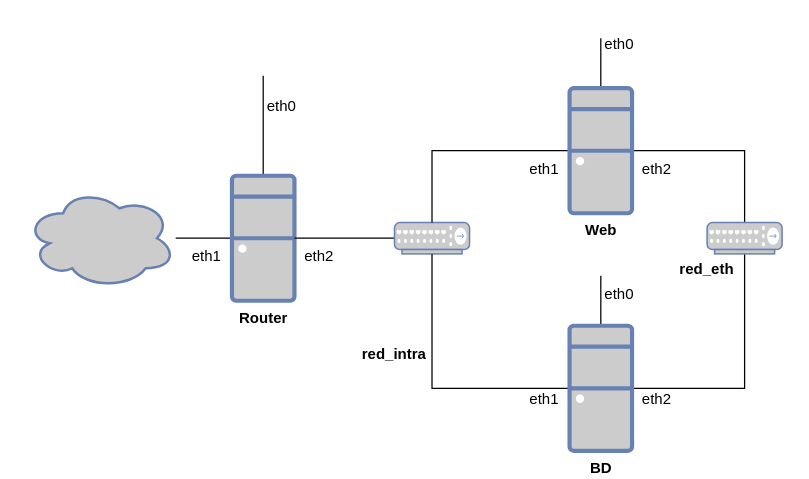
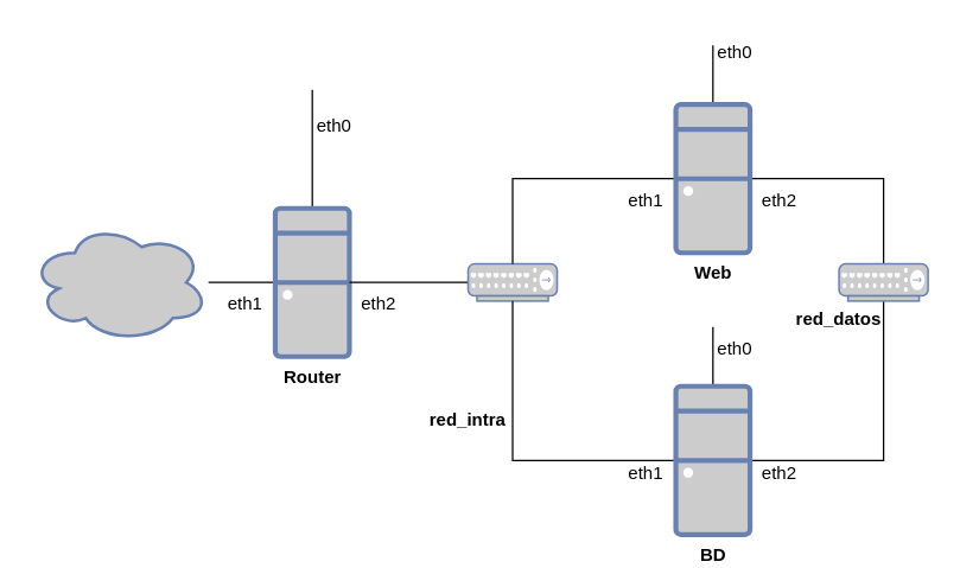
- <mxCell id="27" value="&lt;b&gt;red_eth&lt;/b&gt;" style="text;strokeColor=none;align=center;fillColor=none;html=1;verticalAlign=middle;whiteSpace=wrap;rounded=0;" vertex="1" parent="1"><mxGeometry x="535" y="200" width="60" height="30" as="geometry" /></mxCell>
+ <mxCell id="27" value="&lt;b&gt;red_datos&lt;/b&gt;" style="text;strokeColor=none;align=center;fillColor=none;html=1;verticalAlign=middle;whiteSpace=wrap;rounded=0;" vertex="1" parent="1"><mxGeometry x="535" y="200" width="60" height="30" as="geometry" /></mxCell>
